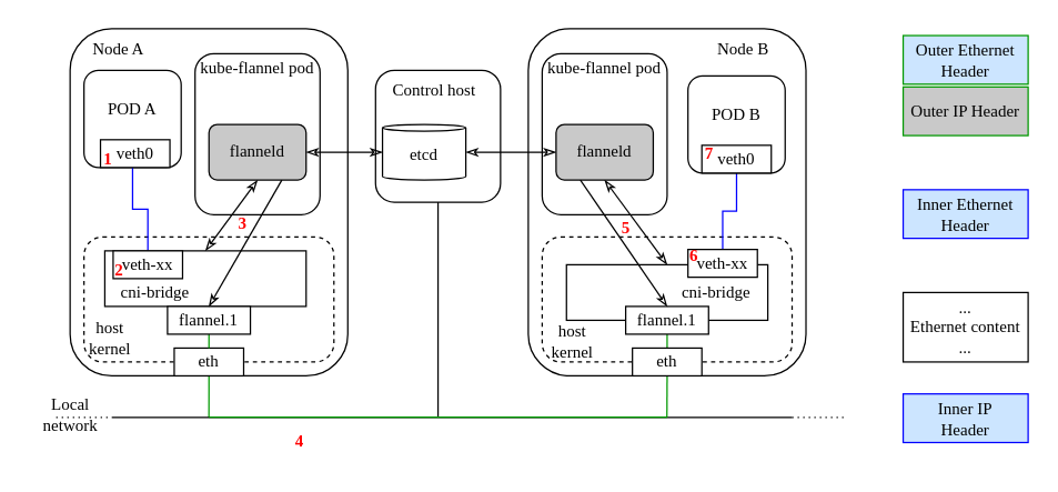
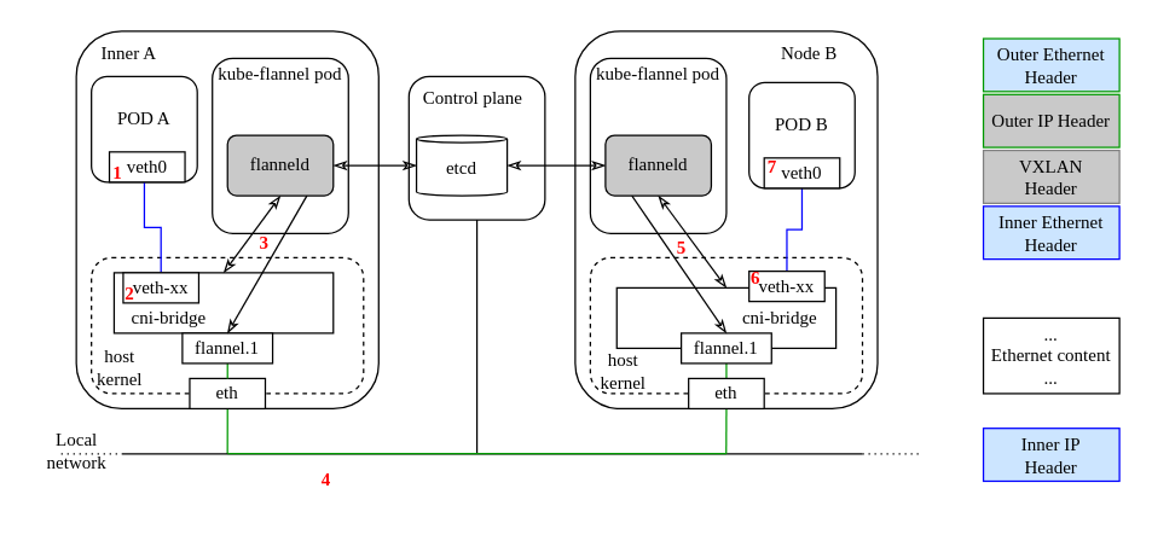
- <mxCell id="8" value="&lt;font face=&quot;newcomputermodern&quot;&gt;Node A&lt;/font&gt;" style="text;html=1;align=center;verticalAlign=middle;whiteSpace=wrap;rounded=0;" parent="1" vertex="1"><mxGeometry x="55" y="20" width="60" height="30" as="geometry" /></mxCell>
+ <mxCell id="8" value="&lt;font face=&quot;newcomputermodern&quot;&gt;Inner A&lt;/font&gt;" style="text;html=1;align=center;verticalAlign=middle;whiteSpace=wrap;rounded=0;" parent="1" vertex="1"><mxGeometry x="55" y="20" width="60" height="30" as="geometry" /></mxCell>
- <mxCell id="16" value="&lt;font face=&quot;newcomputermodern&quot;&gt;Control host&lt;/font&gt;" style="text;html=1;align=center;verticalAlign=middle;whiteSpace=wrap;rounded=0;" parent="1" vertex="1"><mxGeometry x="270" y="50" width="85" height="30" as="geometry" /></mxCell>
+ <mxCell id="16" value="&lt;font face=&quot;newcomputermodern&quot;&gt;Control plane&lt;/font&gt;" style="text;html=1;align=center;verticalAlign=middle;whiteSpace=wrap;rounded=0;" parent="1" vertex="1"><mxGeometry x="270" y="50" width="85" height="30" as="geometry" /></mxCell>
+ <mxCell id="60" value="&lt;font face=&quot;newcomputermodern&quot;&gt;VXLAN &lt;br&gt;Header&lt;/font&gt;" style="rounded=0;whiteSpace=wrap;html=1;strokeColor=#808080;fillColor=#C9C9C9;" parent="1" vertex="1"><mxGeometry x="650" y="99" width="90" height="35" as="geometry" /></mxCell>
